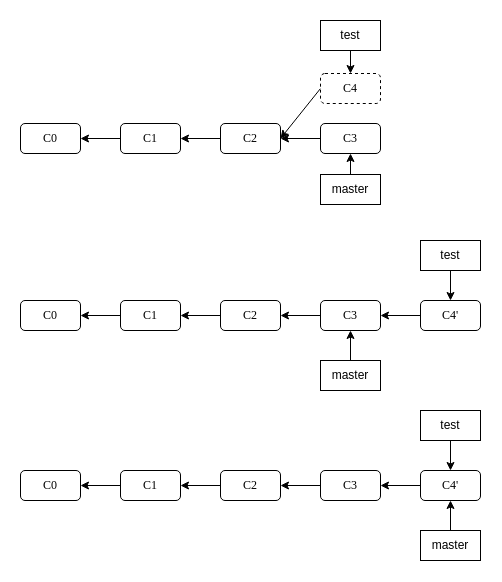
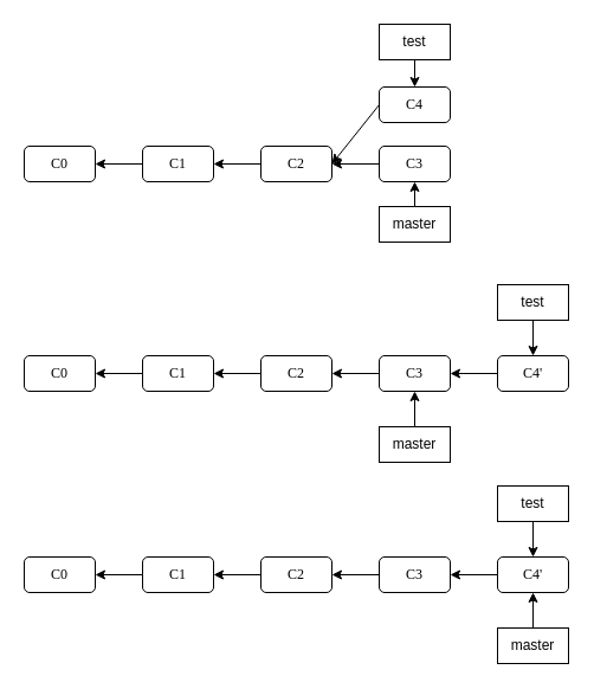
- <mxCell id="12" value="&lt;span style=&quot;font-family: &amp;#34;times new roman&amp;#34;&quot;&gt;C4&lt;/span&gt;" style="rounded=1;whiteSpace=wrap;html=1;dashed=1;" parent="1" vertex="1"><mxGeometry x="320" y="73" width="60" height="30" as="geometry" /></mxCell>
+ <mxCell id="12" value="&lt;span style=&quot;font-family: &amp;#34;times new roman&amp;#34;&quot;&gt;C4&lt;/span&gt;" style="rounded=1;whiteSpace=wrap;html=1;" parent="1" vertex="1"><mxGeometry x="320" y="73" width="60" height="30" as="geometry" /></mxCell>
